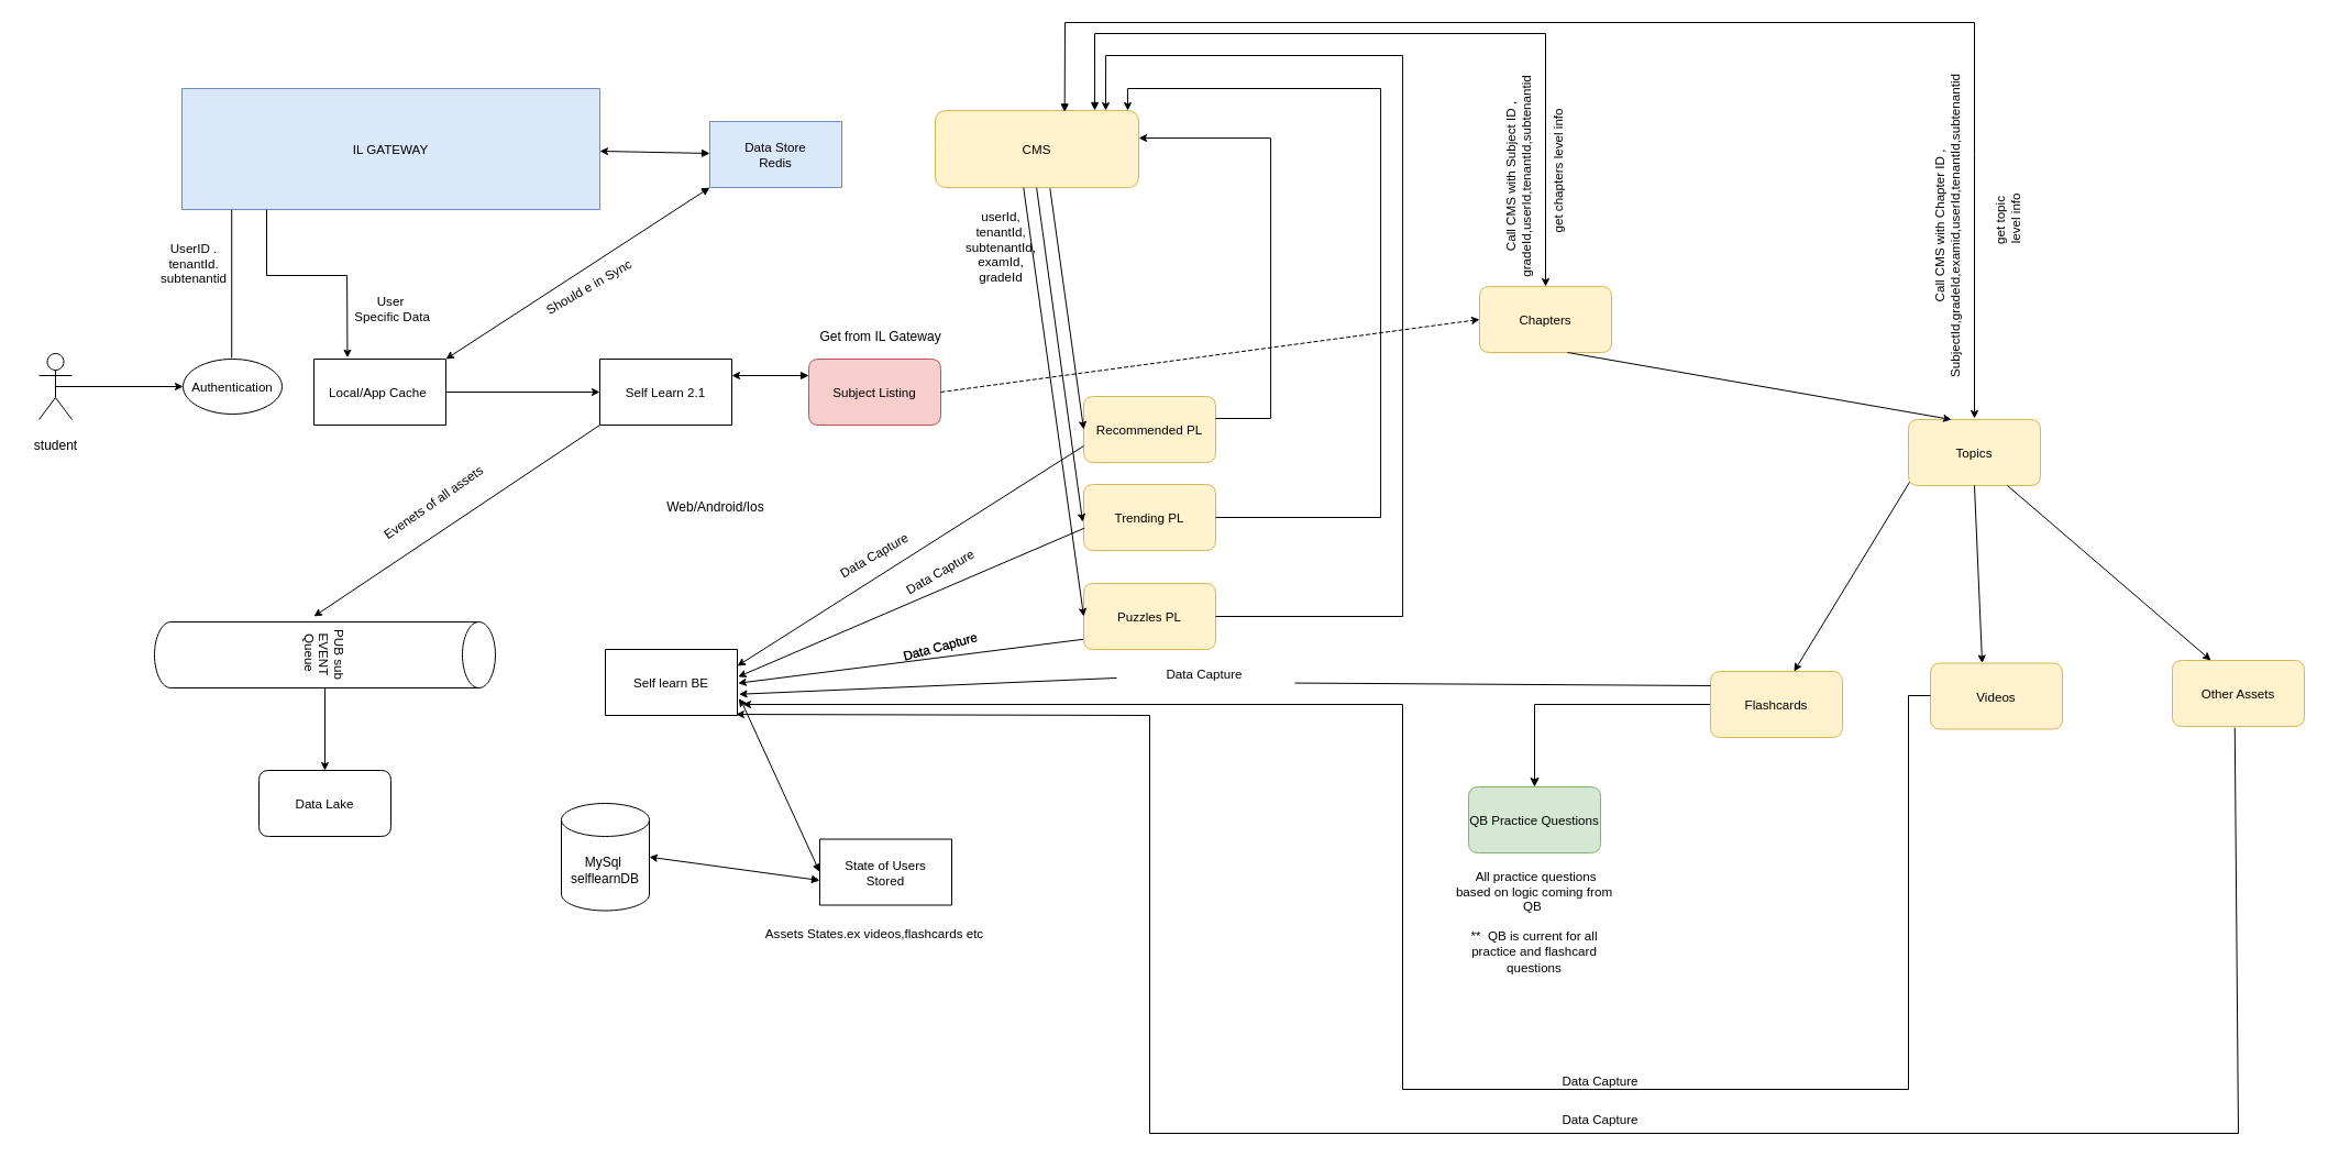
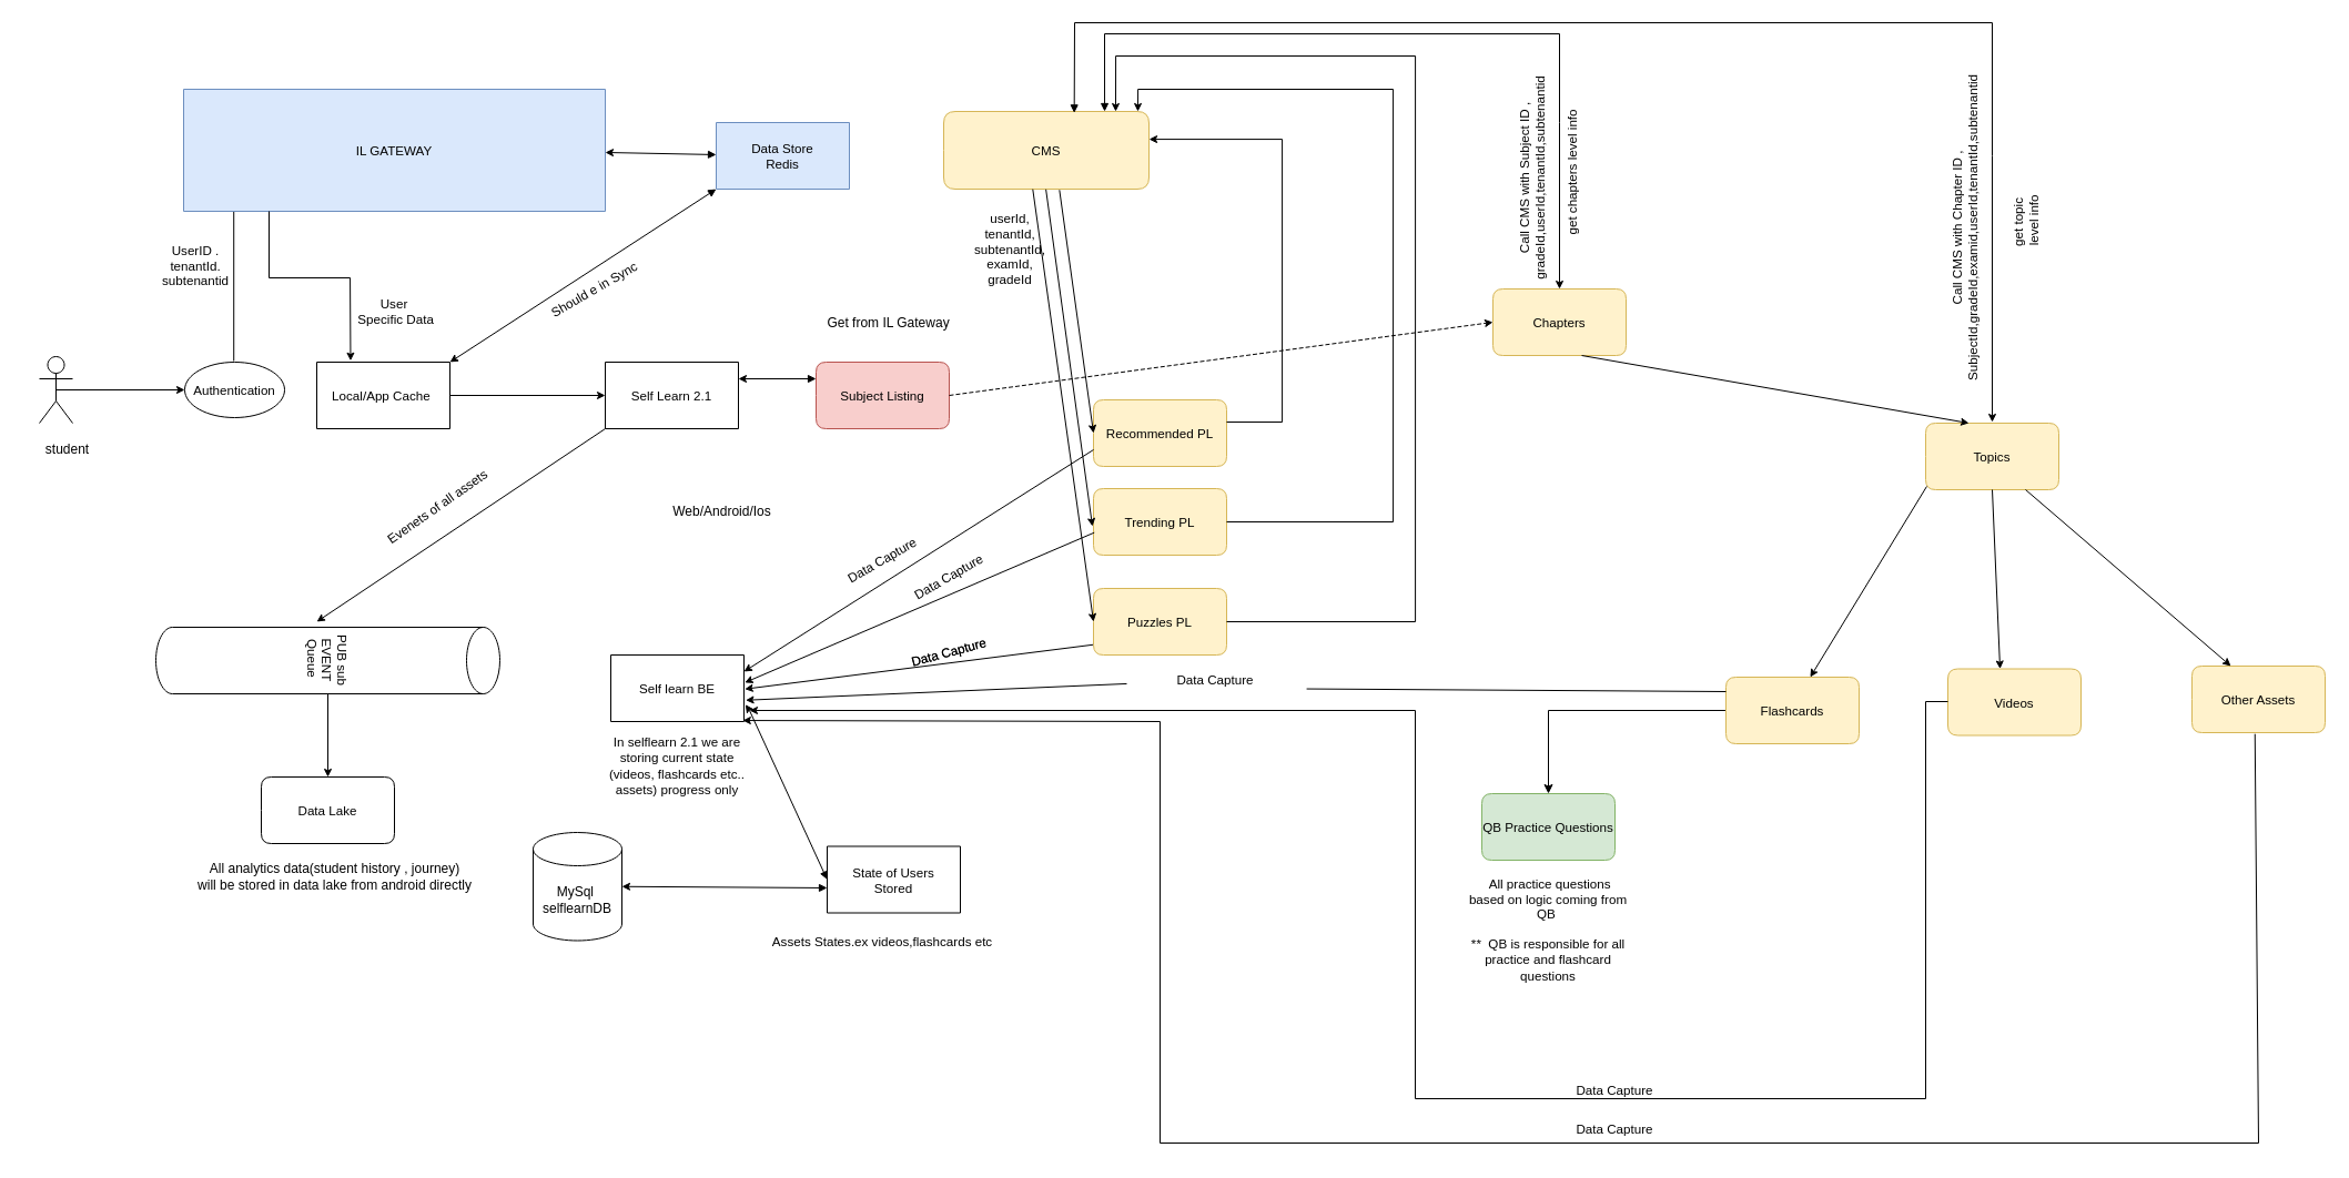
- <mxCell id="87" value="Get from IL Gateway" style="text;html=1;align=center;verticalAlign=middle;resizable=0;points=[];autosize=1;strokeColor=none;fillColor=none;" vertex="1" parent="1"><mxGeometry x="735" y="291" width="130" height="30" as="geometry" /></mxCell>
+ <mxCell id="87" value="Get from IL Gateway" style="text;html=1;align=center;verticalAlign=middle;resizable=0;points=[];autosize=1;strokeColor=none;fillColor=none;" vertex="1" parent="1"><mxGeometry x="735" y="276" width="130" height="30" as="geometry" /></mxCell>
- <mxCell id="76" value="student" style="text;html=1;align=center;verticalAlign=middle;resizable=0;points=[];autosize=1;strokeColor=none;fillColor=none;" vertex="1" parent="1"><mxGeometry x="20" y="390" width="60" height="30" as="geometry" /></mxCell>
+ <mxCell id="76" value="student" style="text;html=1;align=center;verticalAlign=middle;resizable=0;points=[];autosize=1;strokeColor=none;fillColor=none;" vertex="1" parent="1"><mxGeometry x="30" y="390" width="60" height="30" as="geometry" /></mxCell>
+ <mxCell id="67" value="&lt;div style=&quot;&quot;&gt;&lt;span style=&quot;font-size: 11.64px;&quot;&gt;In selflearn 2.1 we are storing current state (videos, flashcards etc.. assets) progress only&lt;/span&gt;&lt;/div&gt;" style="verticalAlign=middle;align=center;vsdxID=79;fillColor=none;gradientColor=none;shape=stencil(nZBRDoQgDERP03+WHsHFe5iISyOCQdT19kIaIxq//Jtp3zTpAFaTaUYNUkwx+F6v1EYD+AUpyRkdKCYFqACrzgf9C352LfuxyWRWg1/yhT/nRE5IsZWuZtCSK8CPeI0e/hF+jV7AJM4PO7KWCyr390bSiNtEtQM=);strokeColor=none;spacingTop=-3;spacingBottom=-3;spacingLeft=-3;spacingRight=-3;points=[];labelBackgroundColor=none;rounded=0;html=1;whiteSpace=wrap;" vertex="1" parent="1"><mxGeometry x="540" y="660" width="140" height="60" as="geometry" /></mxCell>
- <mxCell id="85" value="MySql&amp;nbsp;&lt;br&gt;selflearnDB" style="shape=cylinder3;whiteSpace=wrap;html=1;boundedLbl=1;backgroundOutline=1;size=15;" vertex="1" parent="1"><mxGeometry x="510" y="730" width="80" height="97.5" as="geometry" /></mxCell>
+ <mxCell id="85" value="MySql&amp;nbsp;&lt;br&gt;selflearnDB" style="shape=cylinder3;whiteSpace=wrap;html=1;boundedLbl=1;backgroundOutline=1;size=15;" vertex="1" parent="1"><mxGeometry x="480" y="750" width="80" height="97.5" as="geometry" /></mxCell>
+ <mxCell id="69" value="All analytics data(student history , journey)&lt;br&gt;will be stored in data lake from android directly" style="text;html=1;align=center;verticalAlign=middle;resizable=0;points=[];autosize=1;strokeColor=none;fillColor=none;" vertex="1" parent="1"><mxGeometry x="166" y="770" width="270" height="40" as="geometry" /></mxCell>
- <mxCell id="68" value="&lt;div style=&quot;&quot;&gt;&lt;span style=&quot;font-size: 11.64px;&quot;&gt;**&amp;nbsp; QB is current for all practice and flashcard questions&lt;/span&gt;&lt;/div&gt;" style="verticalAlign=middle;align=center;vsdxID=80;fillColor=none;gradientColor=none;shape=stencil(nZBRDoQgDERP03+WHsHFe5iISyOCQdT19kIaIxq//Jtp3zTpAFaTaUYNUkwx+F6v1EYD+AUpyRkdKCYFqACrzgf9C352LfuxyWRWg1/yhT/nRE5IsZWuZtCSK8CPeI0e/hF+jV7AJM4PO7KWCyr390bSiNtEtQM=);strokeColor=none;spacingTop=-3;spacingBottom=-3;spacingLeft=-3;spacingRight=-3;points=[];labelBackgroundColor=none;rounded=0;html=1;whiteSpace=wrap;" vertex="1" parent="1"><mxGeometry x="1325" y="840" width="140" height="50" as="geometry" /></mxCell>
+ <mxCell id="68" value="&lt;div style=&quot;&quot;&gt;&lt;span style=&quot;font-size: 11.64px;&quot;&gt;**&amp;nbsp; QB is responsible for all practice and flashcard questions&lt;/span&gt;&lt;/div&gt;" style="verticalAlign=middle;align=center;vsdxID=80;fillColor=none;gradientColor=none;shape=stencil(nZBRDoQgDERP03+WHsHFe5iISyOCQdT19kIaIxq//Jtp3zTpAFaTaUYNUkwx+F6v1EYD+AUpyRkdKCYFqACrzgf9C352LfuxyWRWg1/yhT/nRE5IsZWuZtCSK8CPeI0e/hF+jV7AJM4PO7KWCyr390bSiNtEtQM=);strokeColor=none;spacingTop=-3;spacingBottom=-3;spacingLeft=-3;spacingRight=-3;points=[];labelBackgroundColor=none;rounded=0;html=1;whiteSpace=wrap;" vertex="1" parent="1"><mxGeometry x="1325" y="840" width="140" height="50" as="geometry" /></mxCell>
